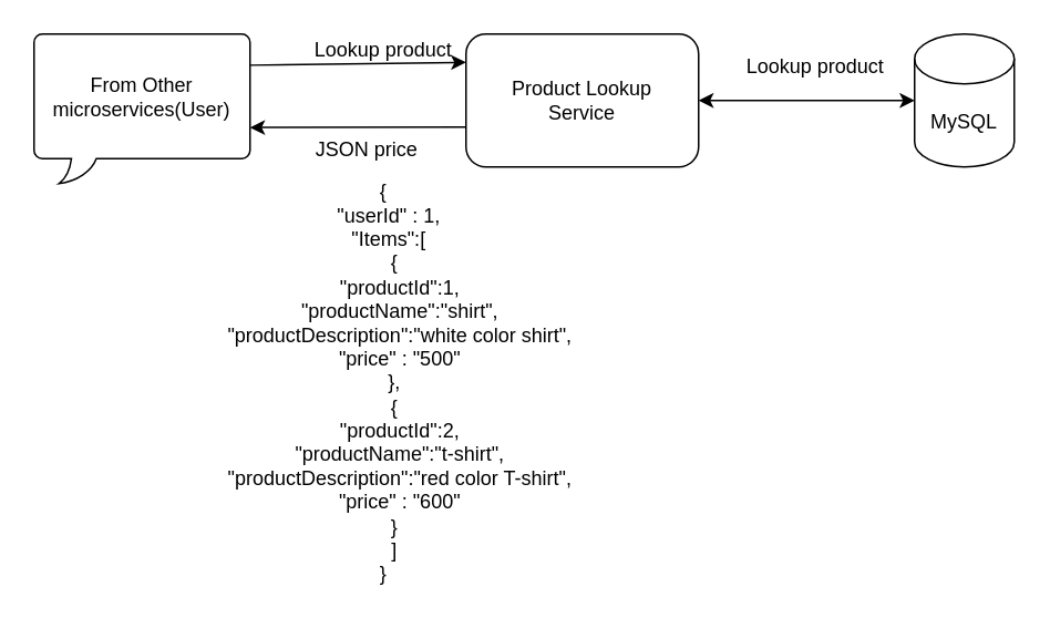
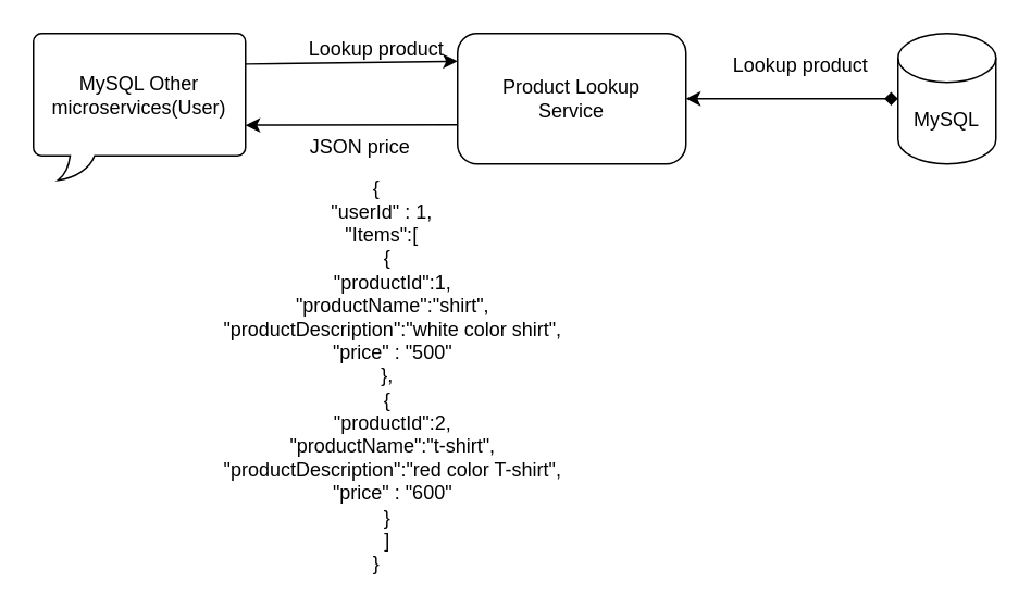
- <mxCell id="5" value="From Other microservices(User)" style="whiteSpace=wrap;html=1;shape=mxgraph.basic.roundRectCallout;dx=30;dy=15;size=5;boundedLbl=1;" parent="1" vertex="1"><mxGeometry x="20" y="20" width="130" height="90" as="geometry" /></mxCell>
+ <mxCell id="5" value="MySQL Other microservices(User)" style="whiteSpace=wrap;html=1;shape=mxgraph.basic.roundRectCallout;dx=30;dy=15;size=5;boundedLbl=1;" parent="1" vertex="1"><mxGeometry x="20" y="20" width="130" height="90" as="geometry" /></mxCell>
- <mxCell id="4" value="" style="endArrow=classic;startArrow=classic;html=1;entryX=0;entryY=0.5;entryDx=0;entryDy=0;entryPerimeter=0;exitX=1;exitY=0.5;exitDx=0;exitDy=0;" parent="1" source="2" target="3" edge="1"><mxGeometry width="50" height="50" relative="1" as="geometry"><mxPoint x="260" y="70" as="sourcePoint" /><mxPoint x="310" y="20" as="targetPoint" /></mxGeometry></mxCell>
+ <mxCell id="4" value="" style="endArrow=diamond;startArrow=classic;html=1;entryX=0;entryY=0.5;entryDx=0;entryDy=0;entryPerimeter=0;exitX=1;exitY=0.5;exitDx=0;exitDy=0;" parent="1" source="2" target="3" edge="1"><mxGeometry width="50" height="50" relative="1" as="geometry"><mxPoint x="260" y="70" as="sourcePoint" /><mxPoint x="310" y="20" as="targetPoint" /></mxGeometry></mxCell>
